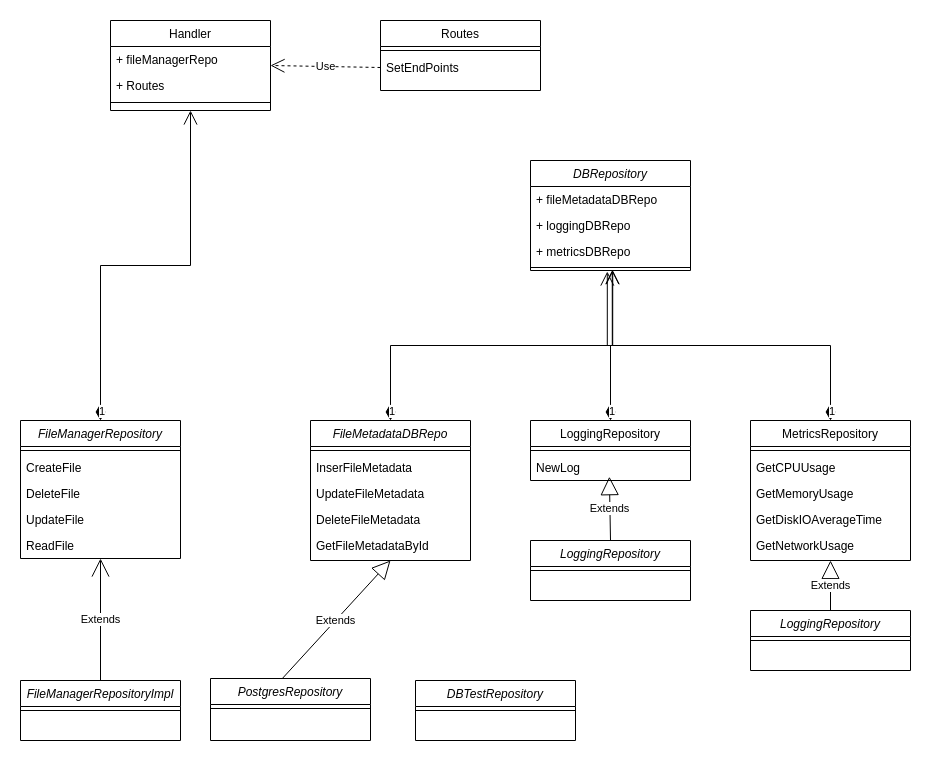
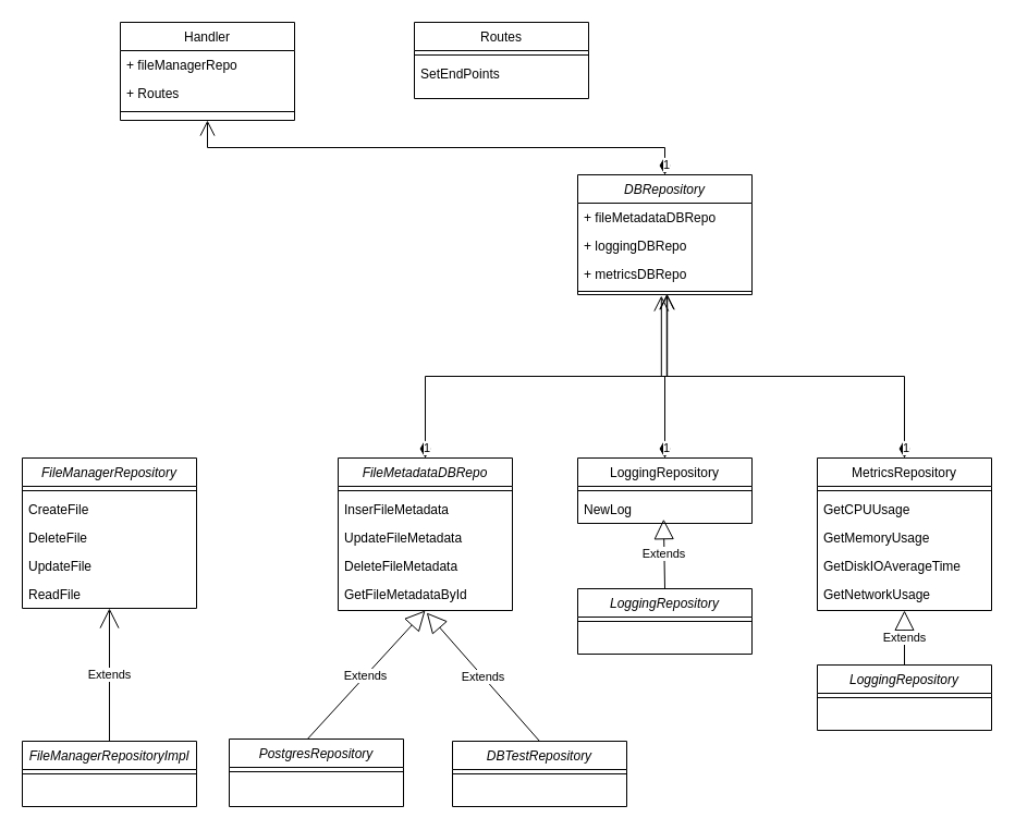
- <mxCell id="56" value="Use" style="endArrow=open;endSize=12;dashed=1;html=1;rounded=0;entryX=1;entryY=0.5;entryDx=0;entryDy=0;exitX=0;exitY=0.5;exitDx=0;exitDy=0;" edge="1" parent="1" source="18" target="12"><mxGeometry width="160" relative="1" as="geometry"><mxPoint x="280" y="-80" as="sourcePoint" /><mxPoint x="390" y="-40" as="targetPoint" /></mxGeometry></mxCell>
+ <mxCell id="55" value="1" style="endArrow=open;html=1;endSize=12;startArrow=diamondThin;startSize=14;startFill=1;edgeStyle=orthogonalEdgeStyle;align=left;verticalAlign=bottom;rounded=0;exitX=0.5;exitY=0;exitDx=0;exitDy=0;entryX=0.5;entryY=1;entryDx=0;entryDy=0;" edge="1" parent="1" source="37" target="12"><mxGeometry x="-1" y="3" relative="1" as="geometry"><mxPoint x="470" y="-20" as="sourcePoint" /><mxPoint x="410" y="-40" as="targetPoint" /></mxGeometry></mxCell>
- <mxCell id="54" value="1" style="endArrow=open;html=1;endSize=12;startArrow=diamondThin;startSize=14;startFill=1;edgeStyle=orthogonalEdgeStyle;align=left;verticalAlign=bottom;rounded=0;exitX=0.5;exitY=0;exitDx=0;exitDy=0;entryX=0.5;entryY=1;entryDx=0;entryDy=0;" edge="1" parent="1" source="2" target="12"><mxGeometry x="-1" y="3" relative="1" as="geometry"><mxPoint x="440" y="170" as="sourcePoint" /><mxPoint x="600" y="170" as="targetPoint" /></mxGeometry></mxCell>
+ <mxCell id="33" value="Extends" style="endArrow=block;endSize=16;endFill=0;html=1;rounded=0;exitX=0.5;exitY=0;exitDx=0;exitDy=0;entryX=0.508;entryY=1.073;entryDx=0;entryDy=0;entryPerimeter=0;" edge="1" parent="1" source="31" target="27"><mxGeometry width="160" relative="1" as="geometry"><mxPoint x="290" y="690" as="sourcePoint" /><mxPoint x="290" y="570" as="targetPoint" /><Array as="points" /></mxGeometry></mxCell>
